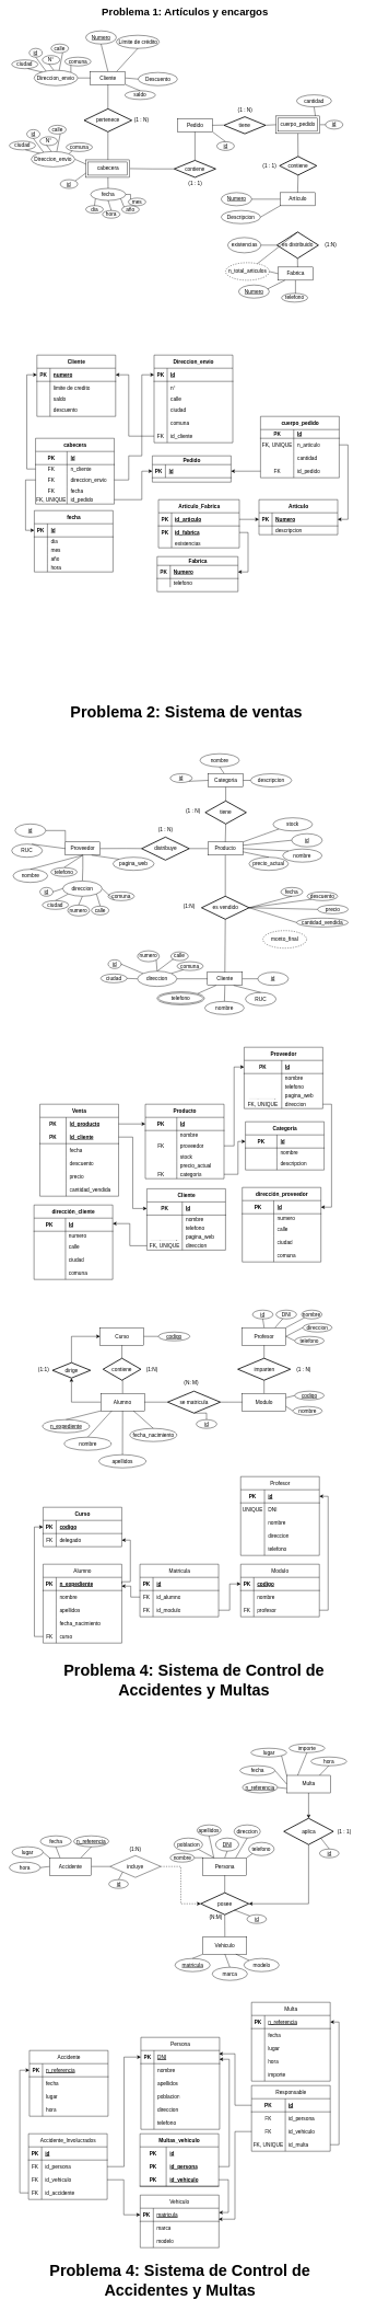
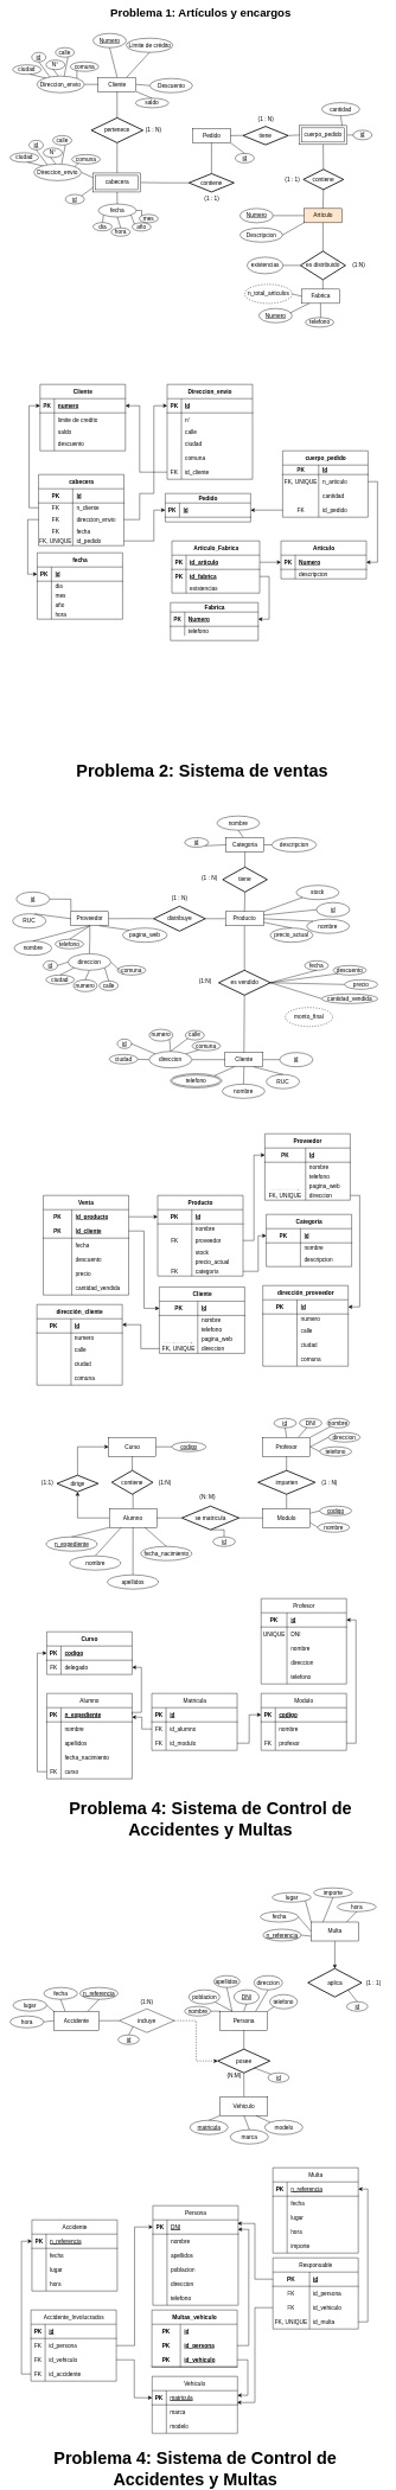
- <mxCell id="7" value="Artículo" style="rounded=0;whiteSpace=wrap;html=1;" parent="1" vertex="1"><mxGeometry x="640.5" y="439.16" width="80" height="30" as="geometry" /></mxCell>
+ <mxCell id="7" value="Artículo" style="rounded=0;whiteSpace=wrap;html=1;fillColor=#ffe6cc;" parent="1" vertex="1"><mxGeometry x="640.5" y="439.16" width="80" height="30" as="geometry" /></mxCell>
- <mxCell id="55" value="" style="endArrow=none;html=1;rounded=0;exitX=0.5;exitY=0;exitDx=0;exitDy=0;exitPerimeter=0;" parent="1" source="17" target="30" edge="1"><mxGeometry relative="1" as="geometry"><mxPoint x="690.5" y="449.16" as="sourcePoint" /><mxPoint x="690.5" y="405.16" as="targetPoint" /></mxGeometry></mxCell>
+ <mxCell id="55" value="" style="endArrow=none;html=1;rounded=0;exitX=0.5;exitY=0;exitDx=0;exitDy=0;entryX=0.5;entryY=1;entryDx=0;entryDy=0;exitPerimeter=0;" parent="1" source="17" target="7" edge="1"><mxGeometry relative="1" as="geometry"><mxPoint x="690.5" y="449.16" as="sourcePoint" /><mxPoint x="690.5" y="405.16" as="targetPoint" /></mxGeometry></mxCell>
- <mxCell id="497" style="edgeStyle=orthogonalEdgeStyle;rounded=0;orthogonalLoop=1;jettySize=auto;html=1;exitX=0.5;exitY=1;exitDx=0;exitDy=0;exitPerimeter=0;entryX=1;entryY=0.5;entryDx=0;entryDy=0;entryPerimeter=0;" parent="1" source="498" target="493" edge="1"><mxGeometry relative="1" as="geometry" /></mxCell>
